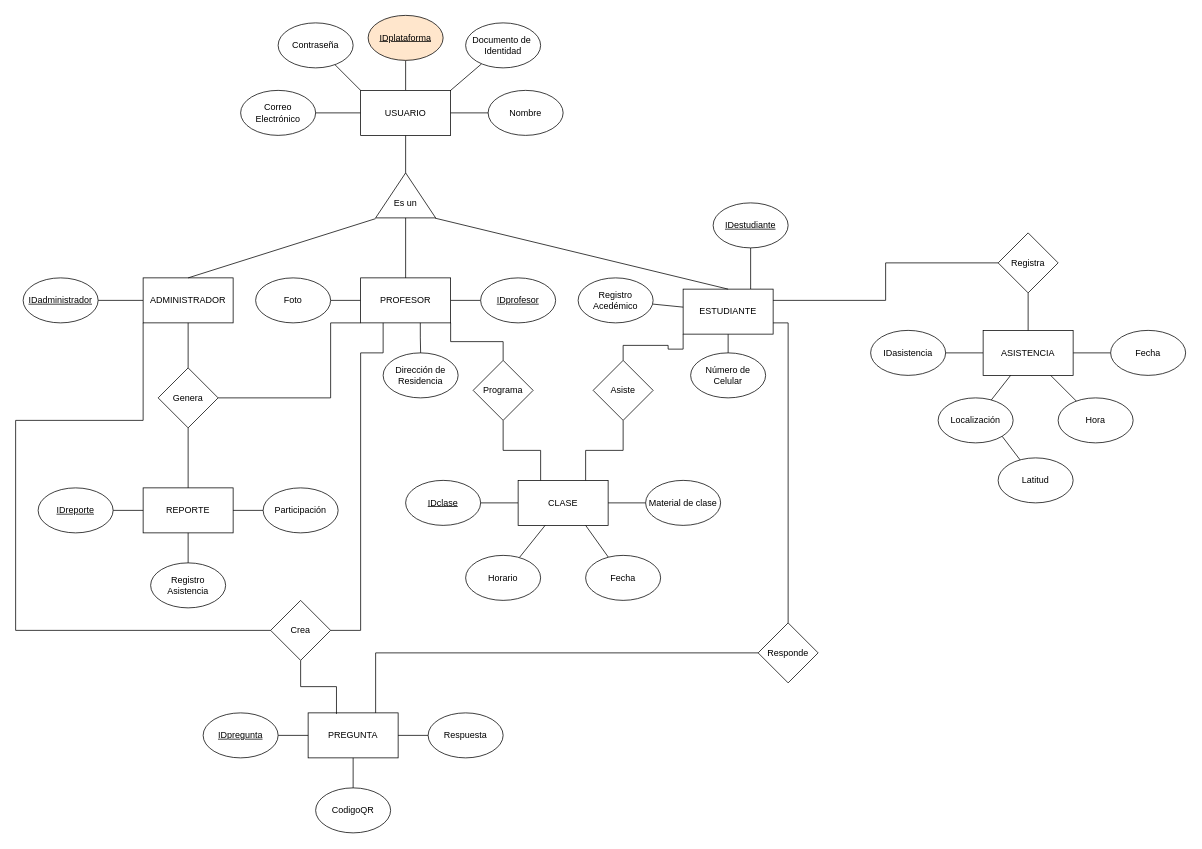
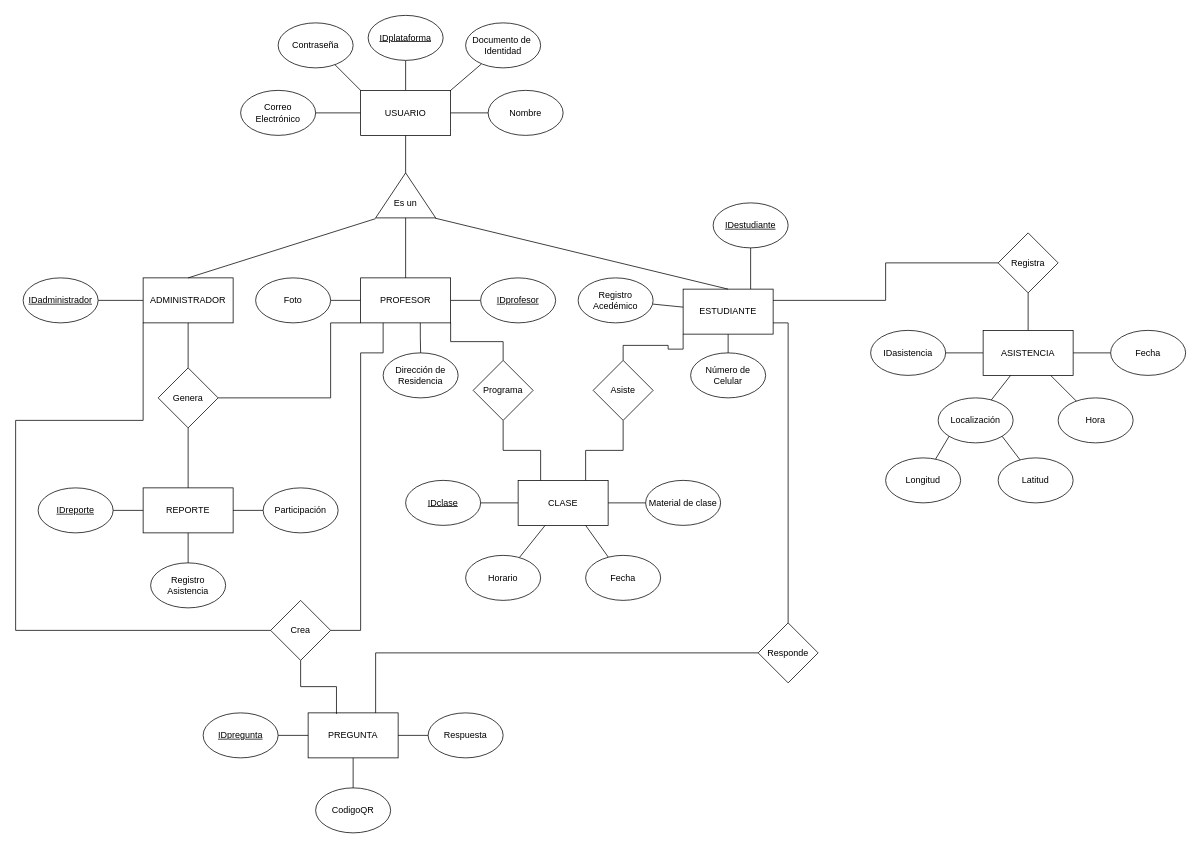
- <mxCell id="29" value="&lt;u&gt;IDplataforma&lt;/u&gt;" style="ellipse;whiteSpace=wrap;html=1;fillColor=#ffe6cc;" vertex="1" parent="1"><mxGeometry x="490" y="20" width="100" height="60" as="geometry" /></mxCell>
+ <mxCell id="29" value="&lt;u&gt;IDplataforma&lt;/u&gt;" style="ellipse;whiteSpace=wrap;html=1;" vertex="1" parent="1"><mxGeometry x="490" y="20" width="100" height="60" as="geometry" /></mxCell>
+ <mxCell id="50" value="" style="rounded=0;orthogonalLoop=1;jettySize=auto;html=1;entryX=0;entryY=1;entryDx=0;entryDy=0;endArrow=none;endFill=0;" edge="1" parent="1" source="51" target="49"><mxGeometry relative="1" as="geometry" /></mxCell>
+ <mxCell id="51" value="Longitud" style="ellipse;whiteSpace=wrap;html=1;" vertex="1" parent="1"><mxGeometry x="1180" y="610" width="100" height="60" as="geometry" /></mxCell>
